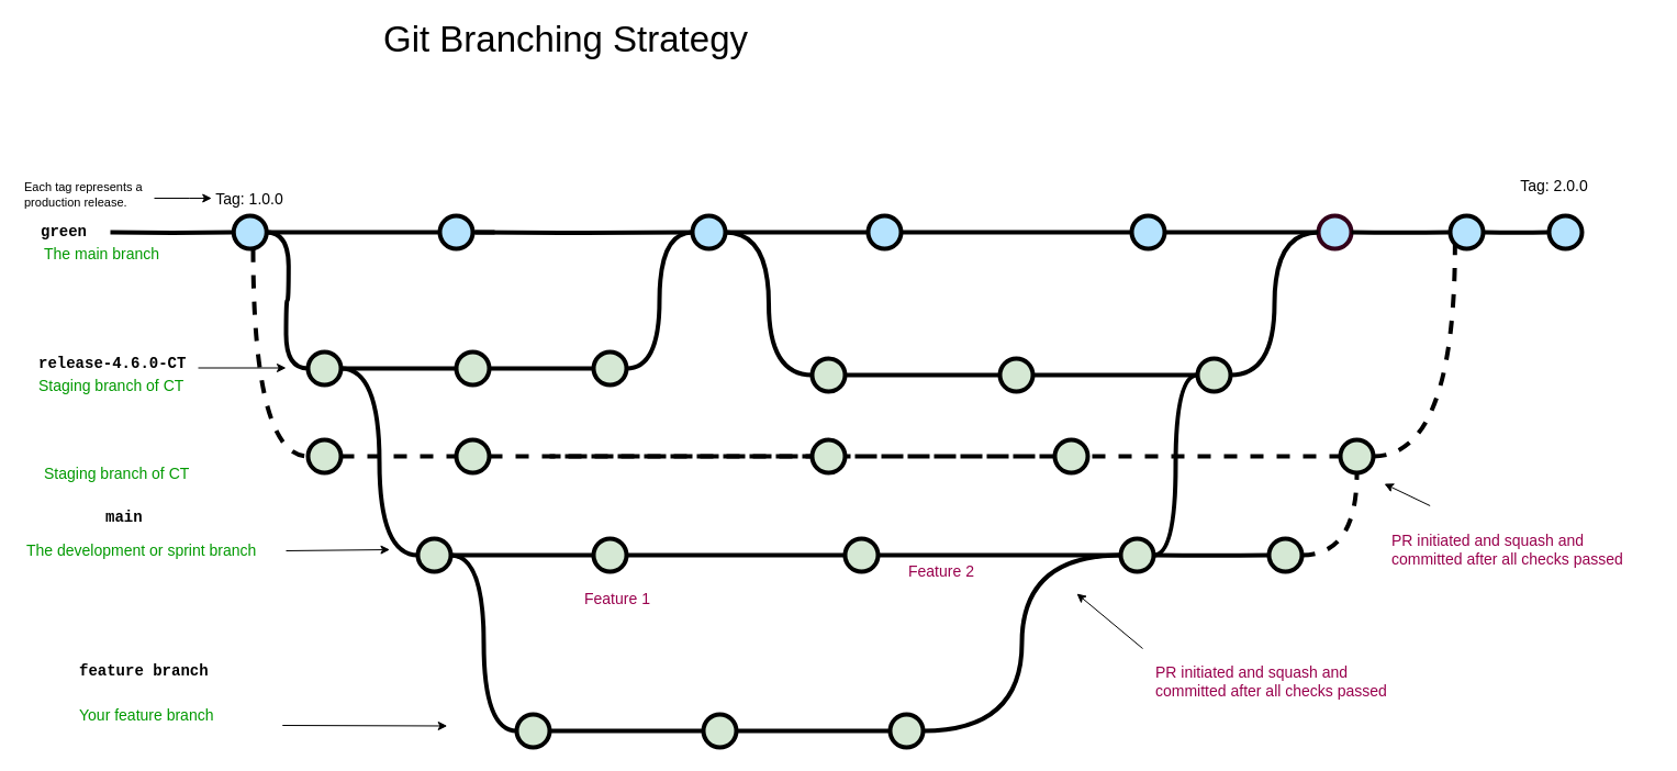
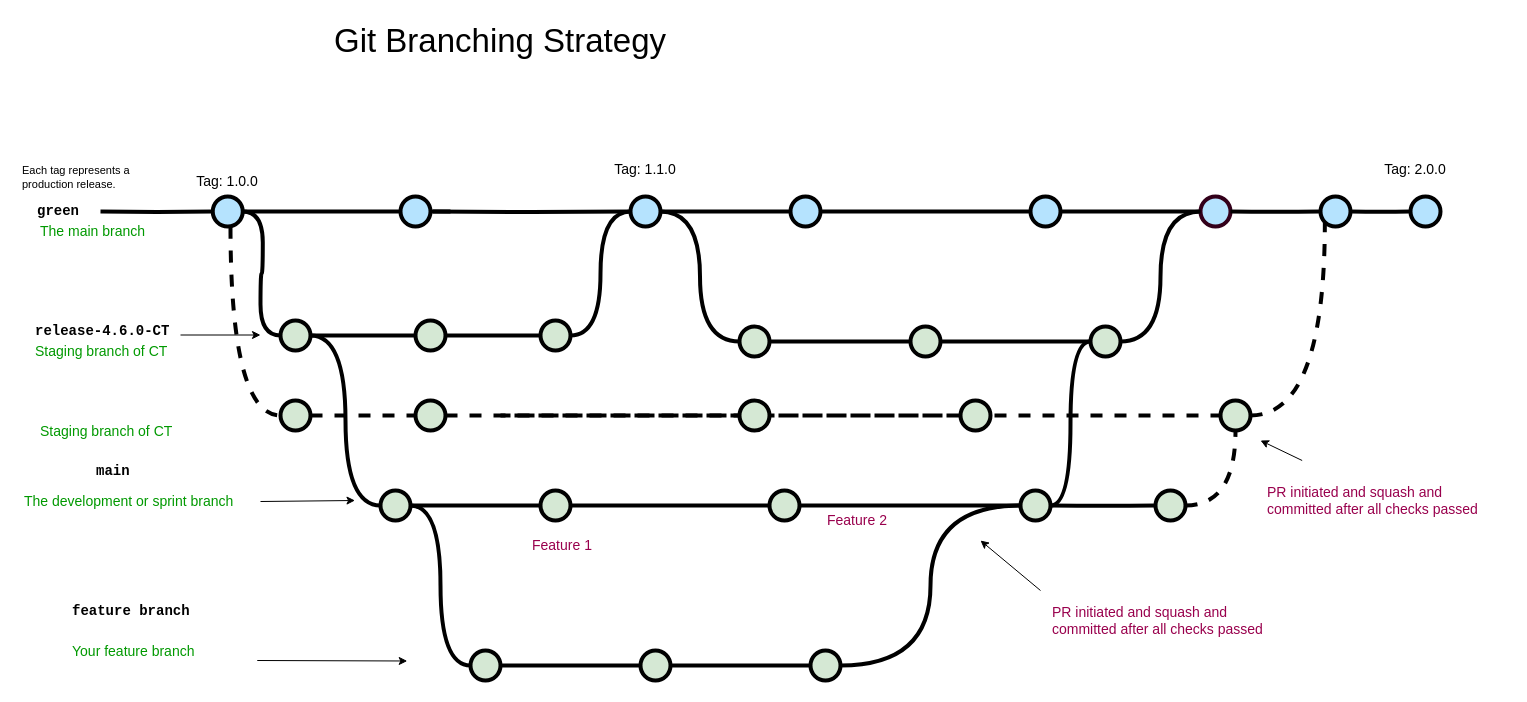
- <mxCell id="48" value="Git Branching Strategy" style="text;html=1;strokeColor=none;fillColor=none;align=center;verticalAlign=middle;whiteSpace=wrap;rounded=0;fontSize=33;fontColor=#000000;" parent="1" vertex="1"><mxGeometry x="246" y="15" width="538" height="40" as="geometry" /></mxCell>
+ <mxCell id="48" value="Git Branching Strategy" style="text;html=1;strokeColor=none;fillColor=none;align=center;verticalAlign=middle;whiteSpace=wrap;rounded=0;fontSize=33;fontColor=#000000;" parent="1" vertex="1"><mxGeometry x="231" y="20" width="538" height="40" as="geometry" /></mxCell>
+ <mxCell id="40" value="Tag: 1.1.0" style="text;html=1;strokeColor=none;fillColor=none;align=center;verticalAlign=middle;whiteSpace=wrap;overflow=hidden;fontSize=14;" parent="1" vertex="1"><mxGeometry x="590" y="158" width="110" height="20" as="geometry" /></mxCell>
- <mxCell id="46" value="" style="edgeStyle=orthogonalEdgeStyle;rounded=0;orthogonalLoop=1;jettySize=auto;html=1;fontSize=12;fontColor=#000000;entryX=0;entryY=0.5;entryDx=0;entryDy=0;" parent="1" source="47" target="41" edge="1"><mxGeometry relative="1" as="geometry"><mxPoint x="172.25" y="180" as="targetPoint" /><Array as="points"><mxPoint x="172.25" y="180" /><mxPoint x="172.25" y="180" /></Array></mxGeometry></mxCell>
